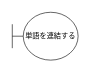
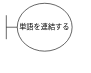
- <mxCell id="2" value="単語を連結する" style="shape=umlBoundary;whiteSpace=wrap;html=1;" vertex="1" parent="1"><mxGeometry x="20" y="20" width="110" height="80" as="geometry" /></mxCell>
+ <mxCell id="2" value="単語を連結する" style="shape=umlBoundary;whiteSpace=wrap;html=1;" vertex="1" parent="1"><mxGeometry x="10" y="5" width="110" height="80" as="geometry" /></mxCell>
